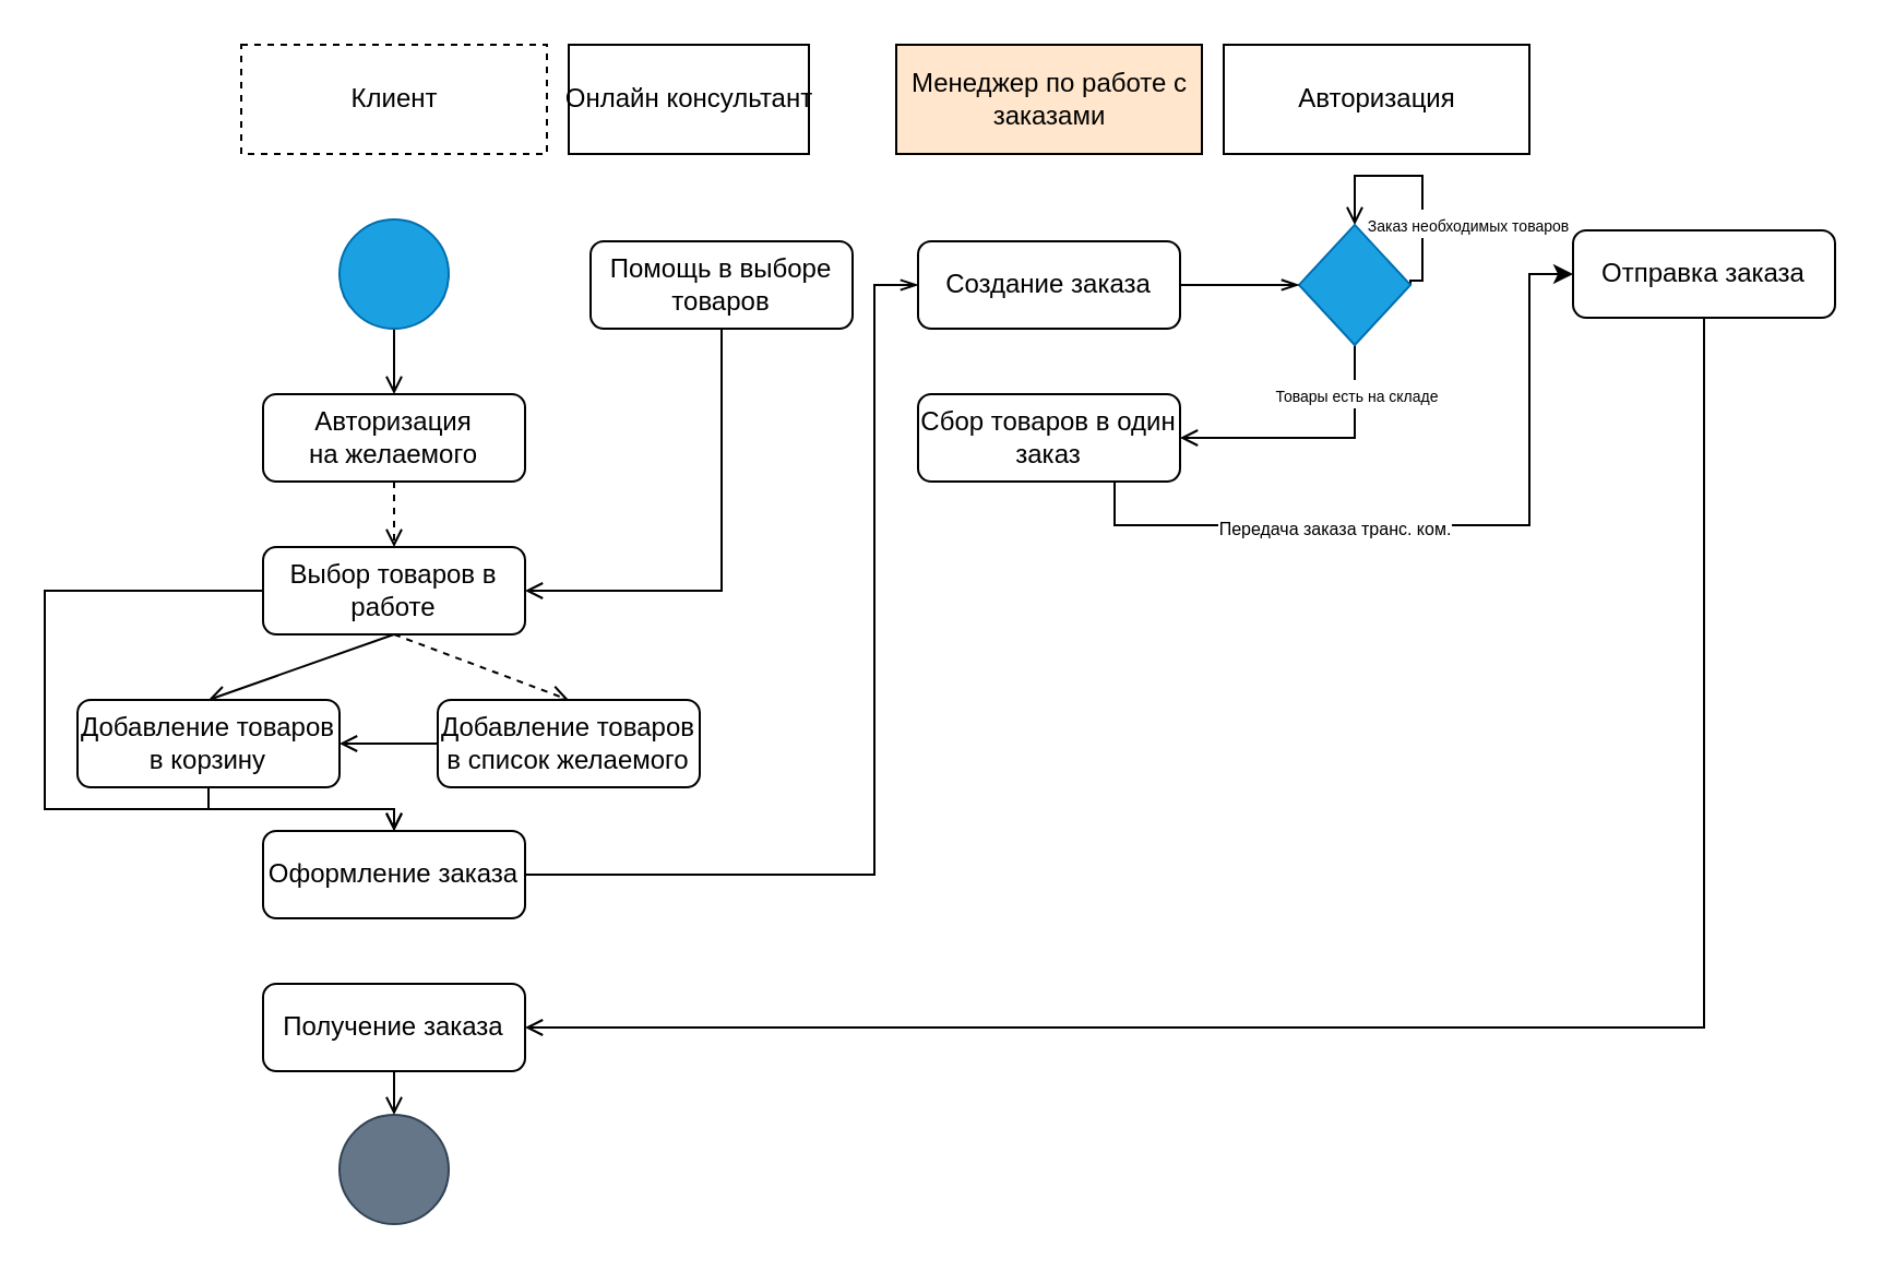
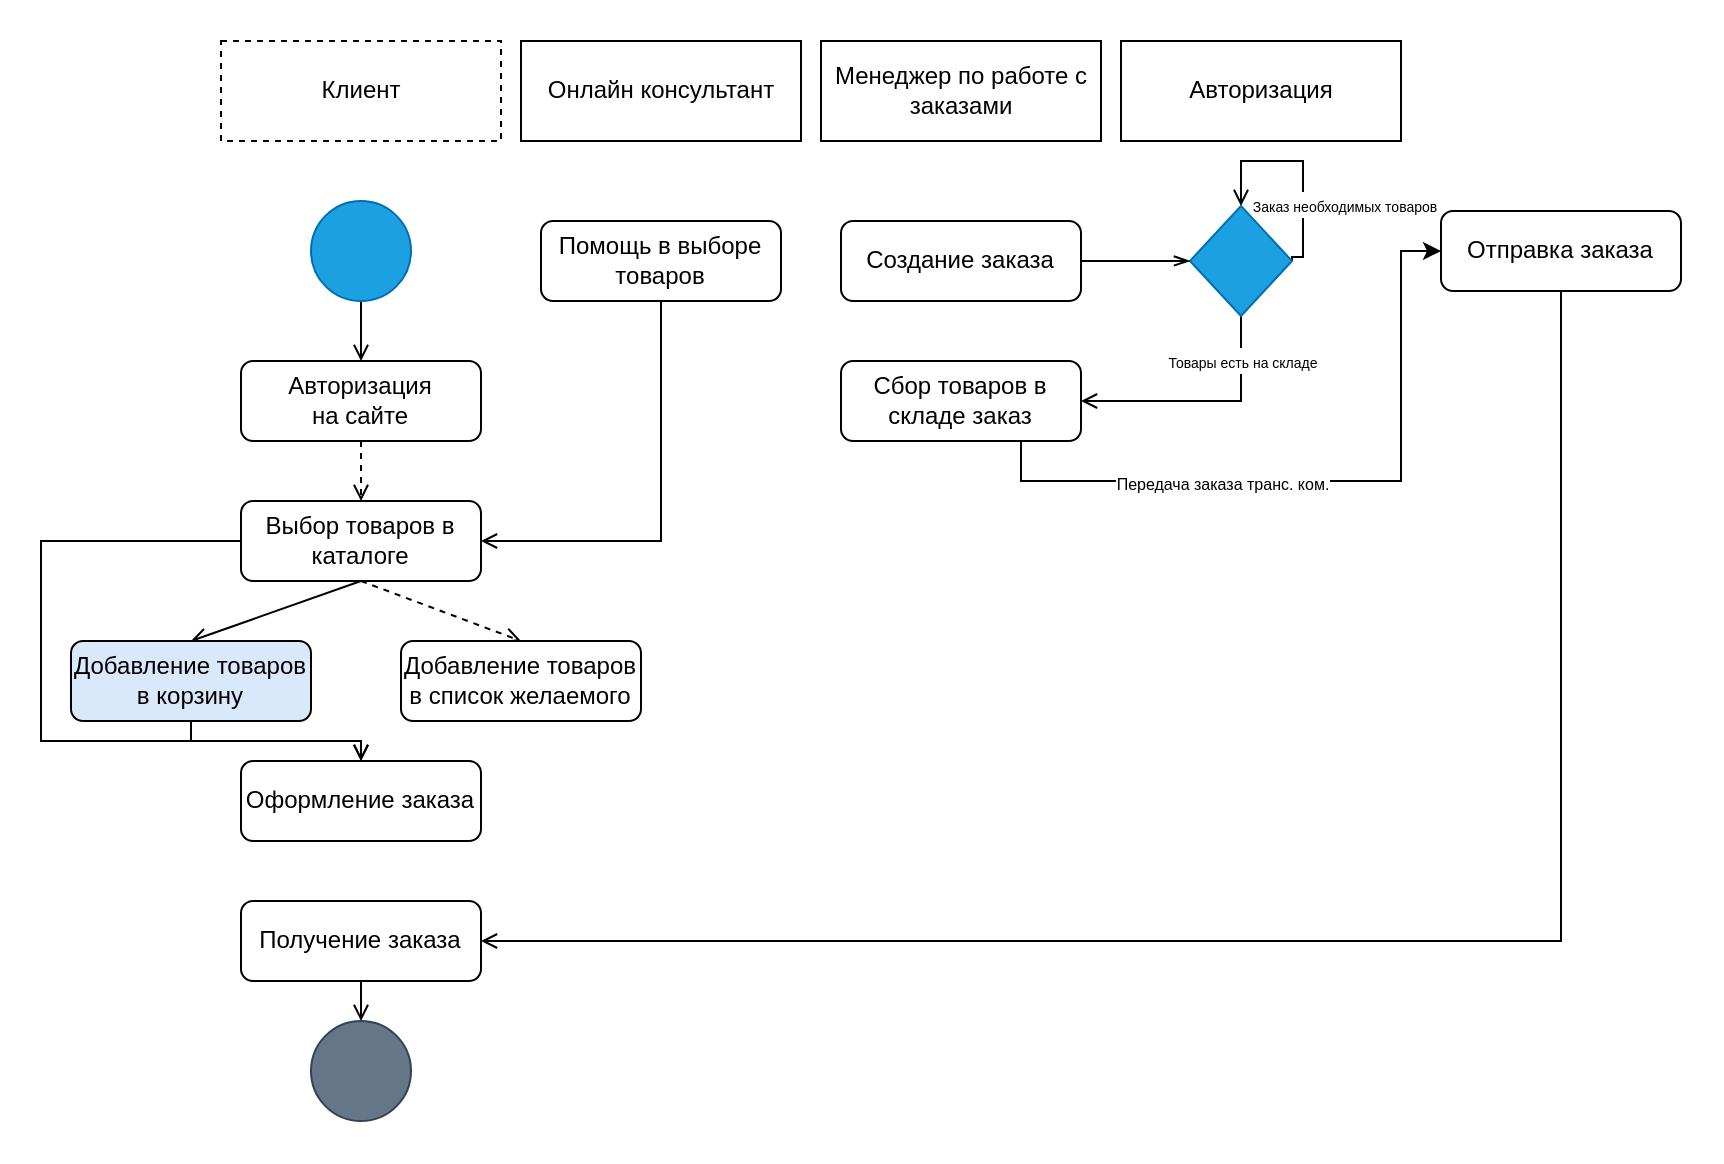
- <mxCell id="3" value="Онлайн консультант" style="html=1;" parent="1" vertex="1"><mxGeometry x="260" y="20" width="110" height="50" as="geometry" /></mxCell>
+ <mxCell id="3" value="Онлайн консультант" style="html=1;" parent="1" vertex="1"><mxGeometry x="260" y="20" width="140" height="50" as="geometry" /></mxCell>
- <mxCell id="5" value="Менеджер по работе с &lt;br&gt;заказами" style="html=1;fillColor=#ffe6cc;" parent="1" vertex="1"><mxGeometry x="410" y="20" width="140" height="50" as="geometry" /></mxCell>
+ <mxCell id="5" value="Менеджер по работе с &lt;br&gt;заказами" style="html=1;" parent="1" vertex="1"><mxGeometry x="410" y="20" width="140" height="50" as="geometry" /></mxCell>
- <mxCell id="9" value="Авторизация&lt;br&gt;на желаемого" style="rounded=1;whiteSpace=wrap;html=1;" parent="1" vertex="1"><mxGeometry x="120" y="180" width="120" height="40" as="geometry" /></mxCell>
+ <mxCell id="9" value="Авторизация&lt;br&gt;на сайте" style="rounded=1;whiteSpace=wrap;html=1;" parent="1" vertex="1"><mxGeometry x="120" y="180" width="120" height="40" as="geometry" /></mxCell>
- <mxCell id="21" value="Сбор товаров в один заказ" style="rounded=1;whiteSpace=wrap;html=1;" parent="1" vertex="1"><mxGeometry x="420" y="180" width="120" height="40" as="geometry" /></mxCell>
+ <mxCell id="21" value="Сбор товаров в складе заказ" style="rounded=1;whiteSpace=wrap;html=1;" parent="1" vertex="1"><mxGeometry x="420" y="180" width="120" height="40" as="geometry" /></mxCell>
- <mxCell id="14" value="Выбор товаров в работе" style="rounded=1;whiteSpace=wrap;html=1;" parent="1" vertex="1"><mxGeometry x="120" y="250" width="120" height="40" as="geometry" /></mxCell>
+ <mxCell id="14" value="Выбор товаров в каталоге" style="rounded=1;whiteSpace=wrap;html=1;" parent="1" vertex="1"><mxGeometry x="120" y="250" width="120" height="40" as="geometry" /></mxCell>
- <mxCell id="35" style="edgeStyle=orthogonalEdgeStyle;rounded=0;orthogonalLoop=1;jettySize=auto;html=1;exitX=1;exitY=0.5;exitDx=0;exitDy=0;entryX=0;entryY=0.5;entryDx=0;entryDy=0;startArrow=none;startFill=0;endArrow=openThin;endFill=0;jumpSize=6;endSize=6;" edge="1" parent="1" source="36" target="25"><mxGeometry relative="1" as="geometry"><Array as="points"><mxPoint x="400" y="400" /><mxPoint x="400" y="130" /></Array></mxGeometry></mxCell>
- <mxCell id="32" value="Добавление товаров в корзину" style="rounded=1;whiteSpace=wrap;html=1;" vertex="1" parent="1"><mxGeometry x="35" y="320" width="120" height="40" as="geometry" /></mxCell>
+ <mxCell id="32" value="Добавление товаров в корзину" style="rounded=1;whiteSpace=wrap;html=1;fillColor=#dae8fc;" vertex="1" parent="1"><mxGeometry x="35" y="320" width="120" height="40" as="geometry" /></mxCell>
- <mxCell id="33" style="edgeStyle=none;rounded=0;orthogonalLoop=1;jettySize=auto;html=1;exitX=0;exitY=0.5;exitDx=0;exitDy=0;entryX=1;entryY=0.5;entryDx=0;entryDy=0;endArrow=open;endFill=0;" edge="1" parent="1" source="34" target="32"><mxGeometry relative="1" as="geometry" /></mxCell>
